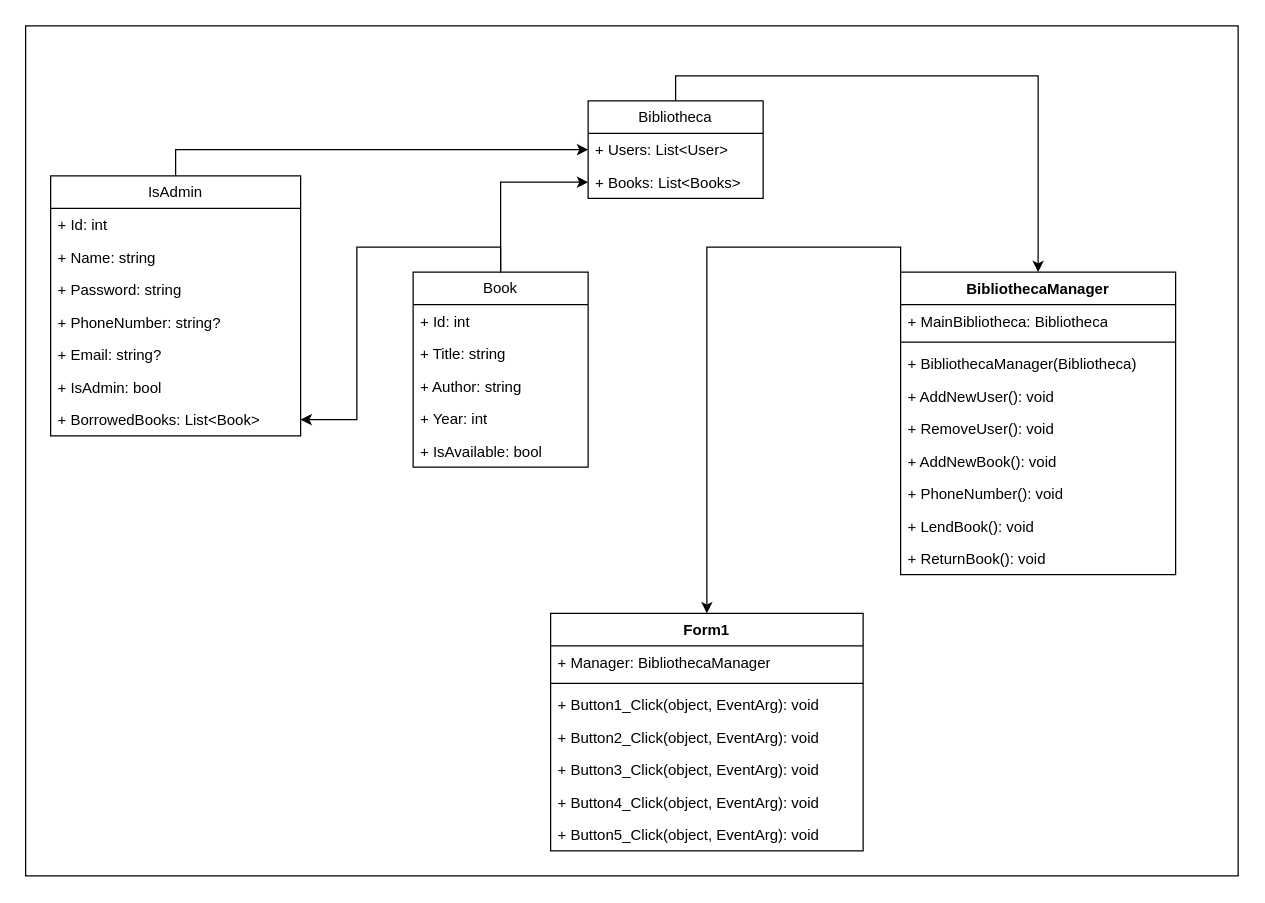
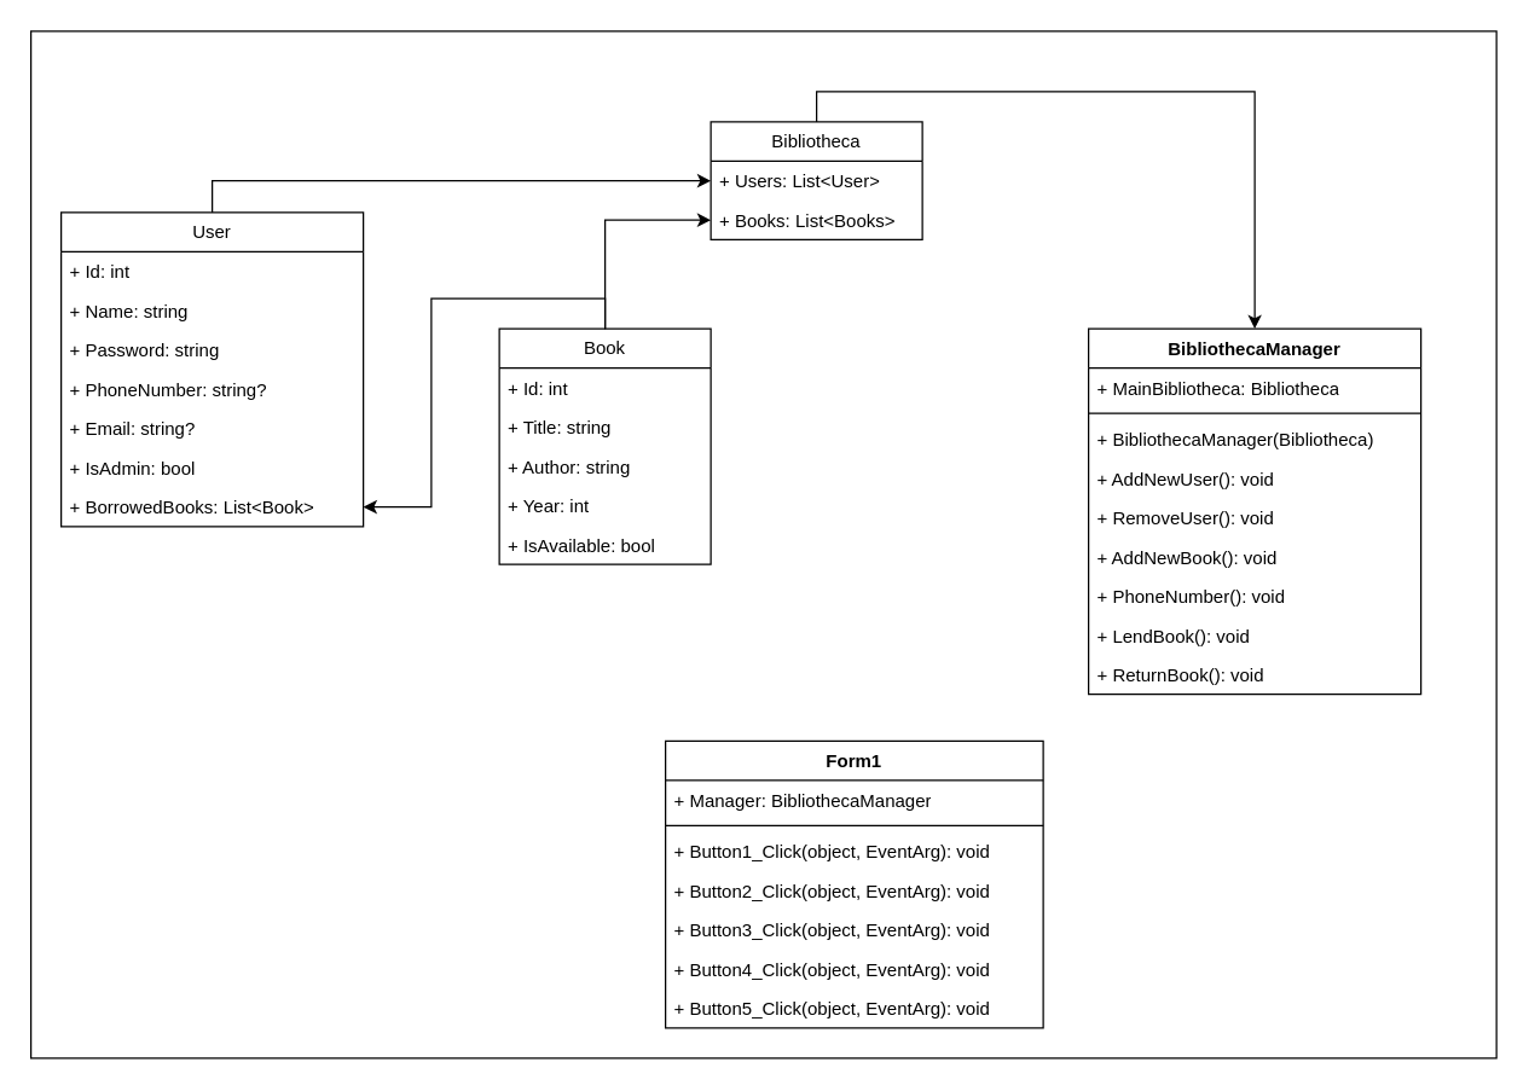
- <mxCell id="4" value="IsAdmin" style="swimlane;fontStyle=0;childLayout=stackLayout;horizontal=1;startSize=26;fillColor=none;horizontalStack=0;resizeParent=1;resizeParentMax=0;resizeLast=0;collapsible=1;marginBottom=0;whiteSpace=wrap;html=1;" vertex="1" parent="1"><mxGeometry x="40" y="140" width="200" height="208" as="geometry" /></mxCell>
+ <mxCell id="4" value="User" style="swimlane;fontStyle=0;childLayout=stackLayout;horizontal=1;startSize=26;fillColor=none;horizontalStack=0;resizeParent=1;resizeParentMax=0;resizeLast=0;collapsible=1;marginBottom=0;whiteSpace=wrap;html=1;" vertex="1" parent="1"><mxGeometry x="40" y="140" width="200" height="208" as="geometry" /></mxCell>
- <mxCell id="24" style="edgeStyle=orthogonalEdgeStyle;rounded=0;orthogonalLoop=1;jettySize=auto;html=1;exitX=0;exitY=0;exitDx=0;exitDy=0;entryX=0.5;entryY=0;entryDx=0;entryDy=0;" edge="1" parent="1" source="25" target="35"><mxGeometry relative="1" as="geometry" /></mxCell>
